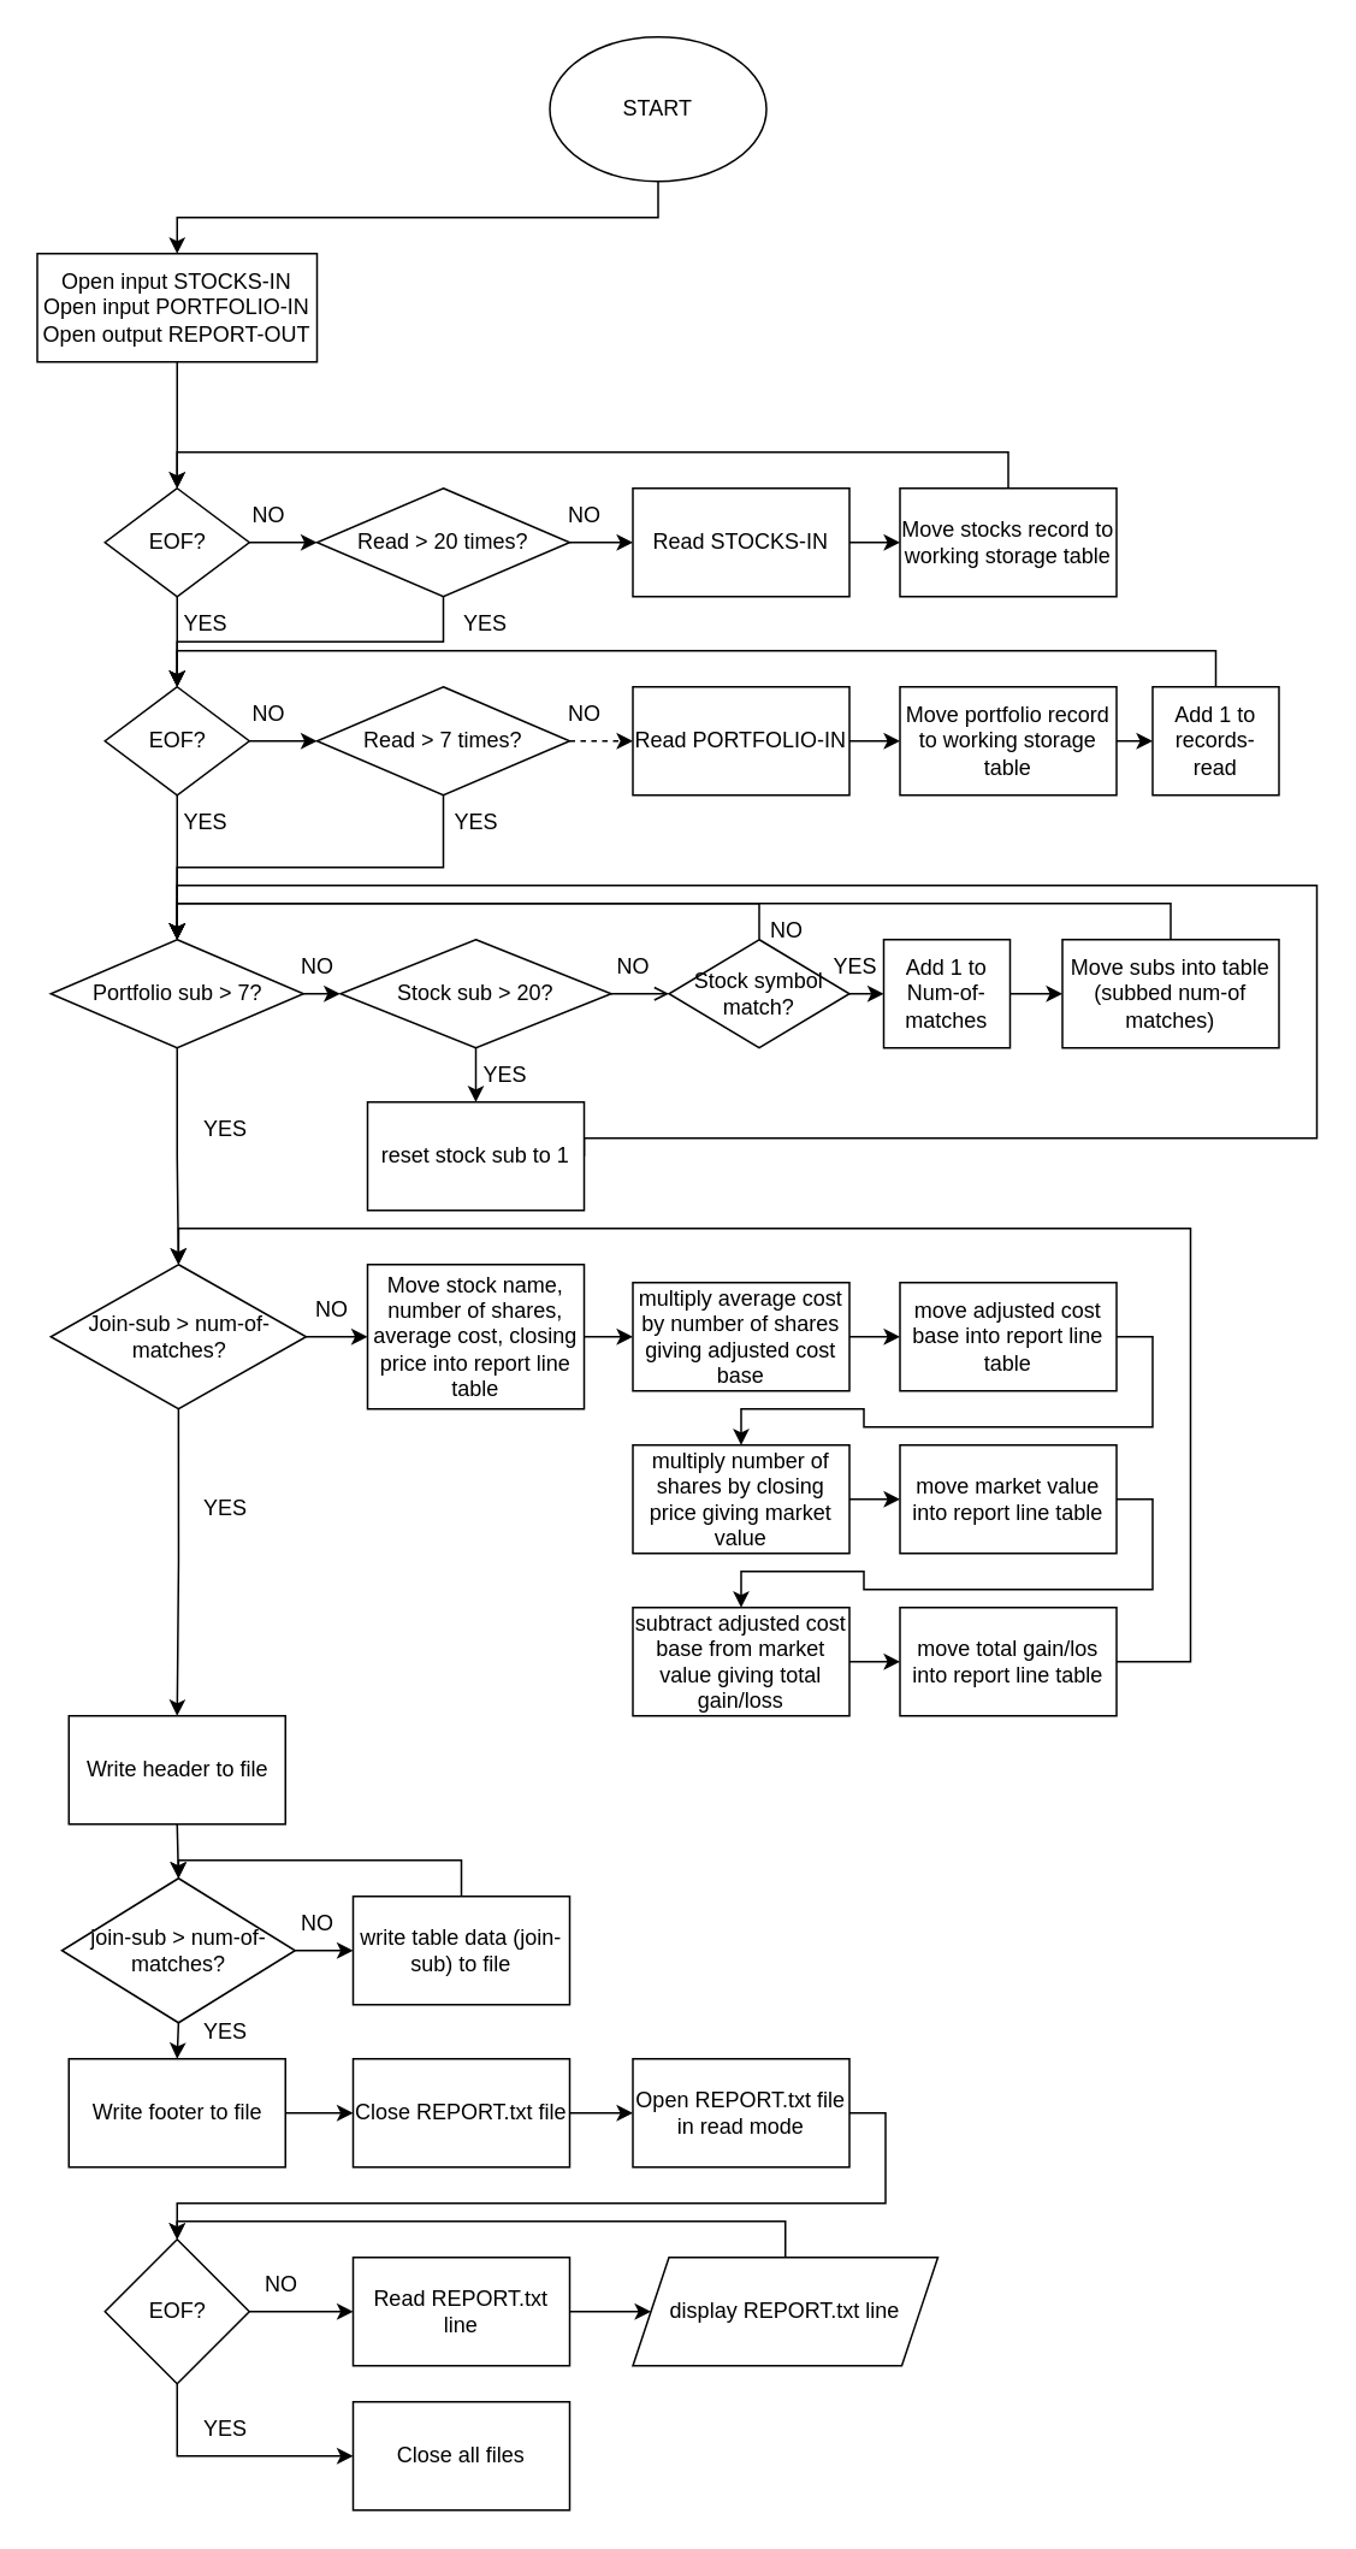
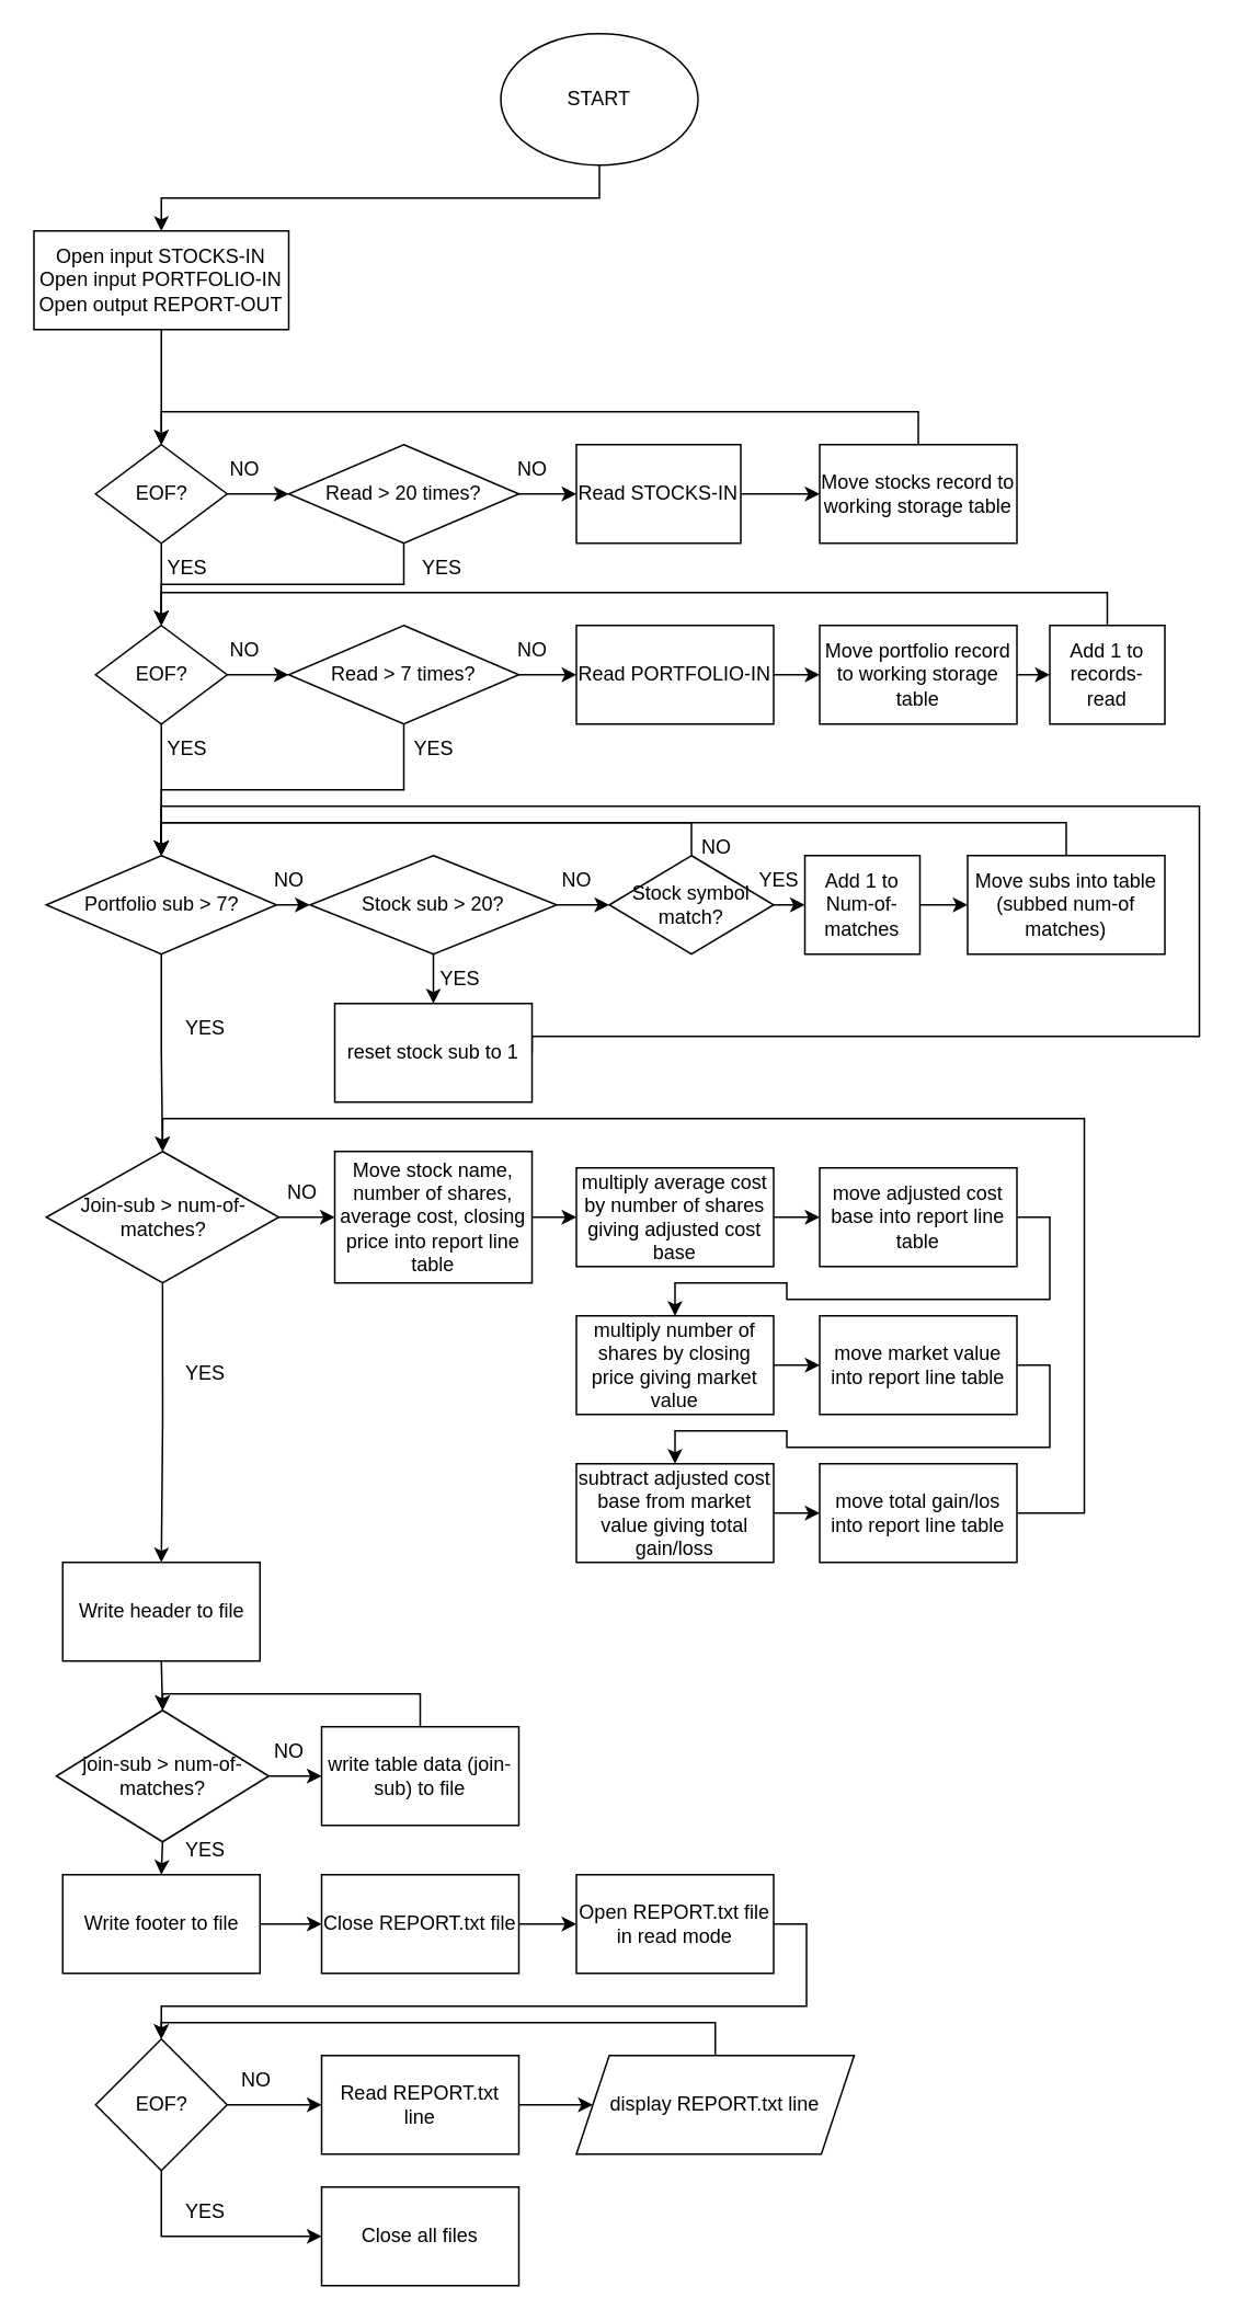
- <mxCell id="7" value="Read STOCKS-IN" style="whiteSpace=wrap;html=1;" vertex="1" parent="1"><mxGeometry x="350" y="270" width="120" height="60" as="geometry" /></mxCell>
+ <mxCell id="7" value="Read STOCKS-IN" style="whiteSpace=wrap;html=1;" vertex="1" parent="1"><mxGeometry x="350" y="270" width="100" height="60" as="geometry" /></mxCell>
- <mxCell id="23" style="edgeStyle=orthogonalEdgeStyle;rounded=0;orthogonalLoop=1;jettySize=auto;html=1;exitX=1;exitY=0.5;exitDx=0;exitDy=0;entryX=0;entryY=0.5;entryDx=0;entryDy=0;dashed=1;" edge="1" parent="1" source="25" target="16"><mxGeometry relative="1" as="geometry" /></mxCell>
+ <mxCell id="23" style="edgeStyle=orthogonalEdgeStyle;rounded=0;orthogonalLoop=1;jettySize=auto;html=1;exitX=1;exitY=0.5;exitDx=0;exitDy=0;entryX=0;entryY=0.5;entryDx=0;entryDy=0;" edge="1" parent="1" source="25" target="16"><mxGeometry relative="1" as="geometry" /></mxCell>
- <mxCell id="36" style="edgeStyle=orthogonalEdgeStyle;rounded=0;orthogonalLoop=1;jettySize=auto;html=1;exitX=1;exitY=0.5;exitDx=0;exitDy=0;entryX=0;entryY=0.5;entryDx=0;entryDy=0;endArrow=open;" edge="1" parent="1" source="37" target="40"><mxGeometry relative="1" as="geometry" /></mxCell>
+ <mxCell id="36" style="edgeStyle=orthogonalEdgeStyle;rounded=0;orthogonalLoop=1;jettySize=auto;html=1;exitX=1;exitY=0.5;exitDx=0;exitDy=0;entryX=0;entryY=0.5;entryDx=0;entryDy=0;" edge="1" parent="1" source="37" target="40"><mxGeometry relative="1" as="geometry" /></mxCell>
